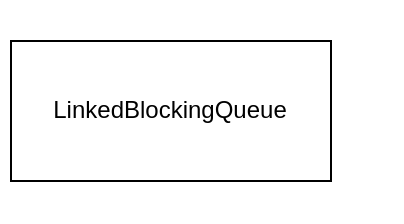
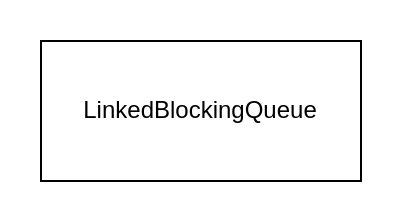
- <mxCell id="2" value="LinkedBlockingQueue" style="whiteSpace=wrap;html=1;" vertex="1" parent="1"><mxGeometry x="5" y="20" width="160" height="70" as="geometry" /></mxCell>
+ <mxCell id="2" value="LinkedBlockingQueue" style="whiteSpace=wrap;html=1;" vertex="1" parent="1"><mxGeometry x="20" y="20" width="160" height="70" as="geometry" /></mxCell>
